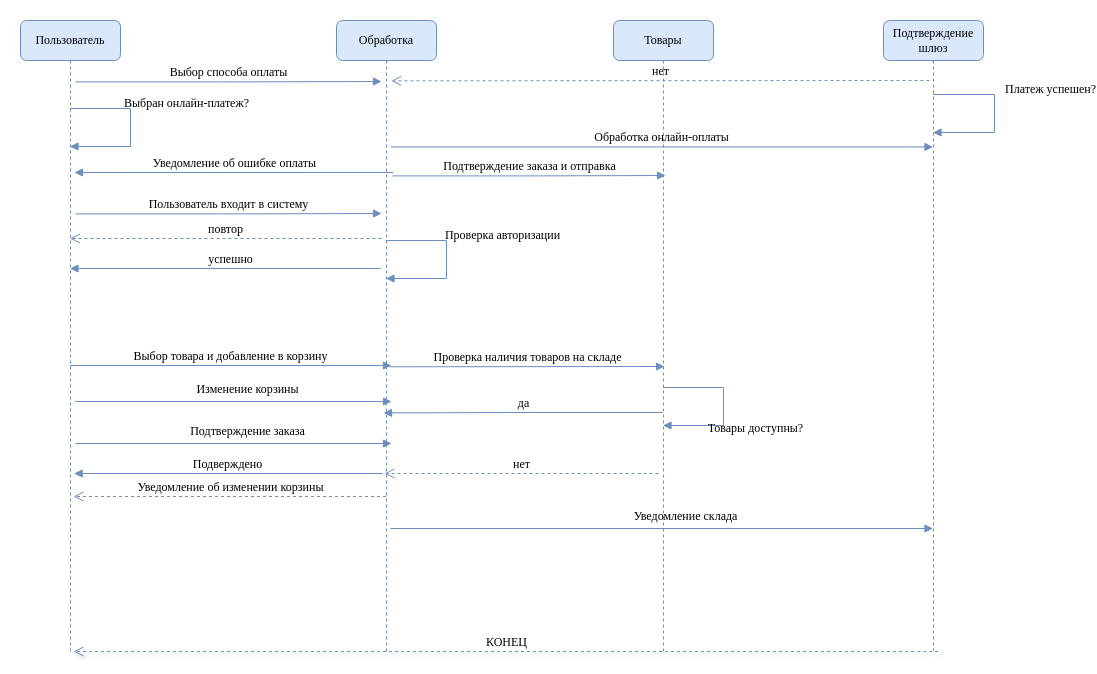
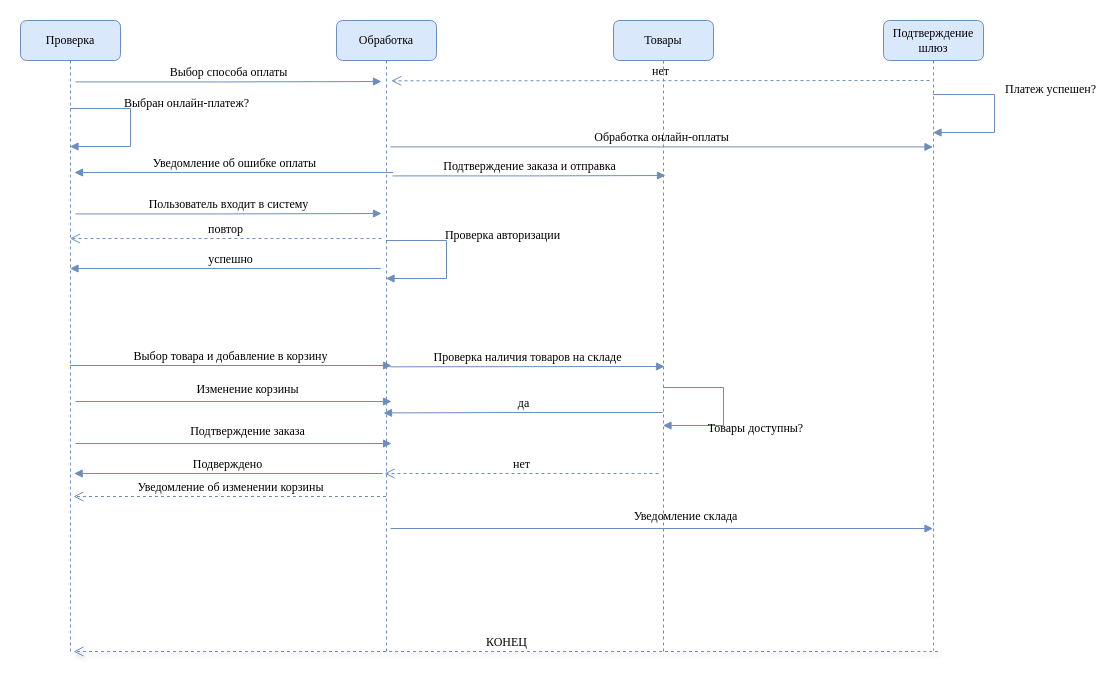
- <mxCell id="12" value="Пользователь" style="shape=umlLifeline;perimeter=lifelinePerimeter;whiteSpace=wrap;html=1;container=1;collapsible=0;recursiveResize=0;outlineConnect=0;rounded=1;shadow=0;comic=0;labelBackgroundColor=none;strokeWidth=1;fontFamily=Verdana;fontSize=12;align=center;fillColor=#dae8fc;strokeColor=#6c8ebf;" vertex="1" parent="1"><mxGeometry x="20" y="20" width="100" height="632" as="geometry" /></mxCell>
+ <mxCell id="12" value="Проверка" style="shape=umlLifeline;perimeter=lifelinePerimeter;whiteSpace=wrap;html=1;container=1;collapsible=0;recursiveResize=0;outlineConnect=0;rounded=1;shadow=0;comic=0;labelBackgroundColor=none;strokeWidth=1;fontFamily=Verdana;fontSize=12;align=center;fillColor=#dae8fc;strokeColor=#6c8ebf;" vertex="1" parent="1"><mxGeometry x="20" y="20" width="100" height="632" as="geometry" /></mxCell>
